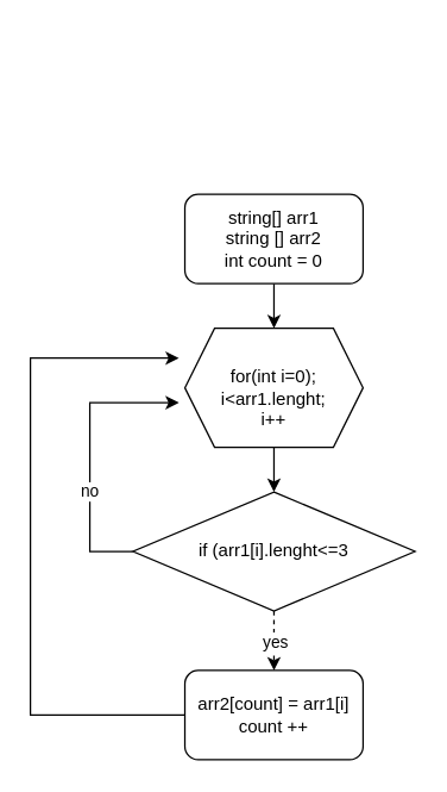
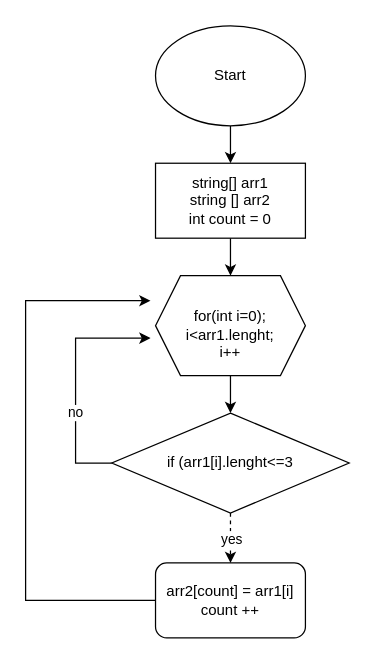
+ <mxCell id="3" value="Start" style="ellipse;whiteSpace=wrap;html=1;" vertex="1" parent="1"><mxGeometry x="124" y="20" width="120" height="80" as="geometry" /></mxCell>
+ <mxCell id="2" style="edgeStyle=orthogonalEdgeStyle;rounded=0;orthogonalLoop=1;jettySize=auto;html=1;entryX=0.5;entryY=0;entryDx=0;entryDy=0;" edge="1" parent="1" source="3" target="5"><mxGeometry relative="1" as="geometry" /></mxCell>
- <mxCell id="5" value="string[] arr1&lt;br&gt;string [] arr2&lt;br&gt;int count = 0" style="whiteSpace=wrap;html=1;rounded=1;" vertex="1" parent="1"><mxGeometry x="124" y="130" width="120" height="60" as="geometry" /></mxCell>
+ <mxCell id="5" value="string[] arr1&lt;br&gt;string [] arr2&lt;br&gt;int count = 0" style="whiteSpace=wrap;html=1;" vertex="1" parent="1"><mxGeometry x="124" y="130" width="120" height="60" as="geometry" /></mxCell>
